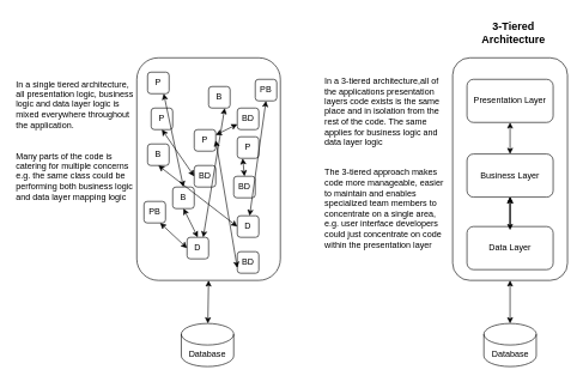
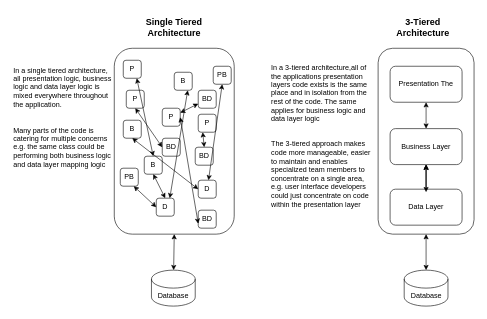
+ <mxCell id="13" value="&lt;font style=&quot;font-size: 15px;&quot;&gt;Single Tiered Architecture&lt;/font&gt;" style="text;html=1;strokeColor=none;fillColor=none;align=center;verticalAlign=middle;whiteSpace=wrap;rounded=0;fontStyle=1" vertex="1" parent="1"><mxGeometry x="235" y="20" width="110" height="50" as="geometry" /></mxCell>
- <mxCell id="12" value="&lt;font style=&quot;font-size: 15px;&quot;&gt;3-Tiered Architecture&lt;/font&gt;" style="text;html=1;strokeColor=none;fillColor=none;align=center;verticalAlign=middle;whiteSpace=wrap;rounded=0;fontStyle=1" vertex="1" parent="1"><mxGeometry x="660" y="20" width="110" height="50" as="geometry" /></mxCell>
+ <mxCell id="12" value="&lt;font style=&quot;font-size: 15px;&quot;&gt;3-Tiered Architecture&lt;/font&gt;" style="text;html=1;strokeColor=none;fillColor=none;align=center;verticalAlign=middle;whiteSpace=wrap;rounded=0;fontStyle=1" vertex="1" parent="1"><mxGeometry x="650" y="20" width="110" height="50" as="geometry" /></mxCell>
- <mxCell id="2" value="Presentation Layer" style="rounded=1;whiteSpace=wrap;html=1;" vertex="1" parent="1"><mxGeometry x="650" y="110" width="120" height="60" as="geometry" /></mxCell>
+ <mxCell id="2" value="Presentation The" style="rounded=1;whiteSpace=wrap;html=1;" vertex="1" parent="1"><mxGeometry x="650" y="110" width="120" height="60" as="geometry" /></mxCell>
